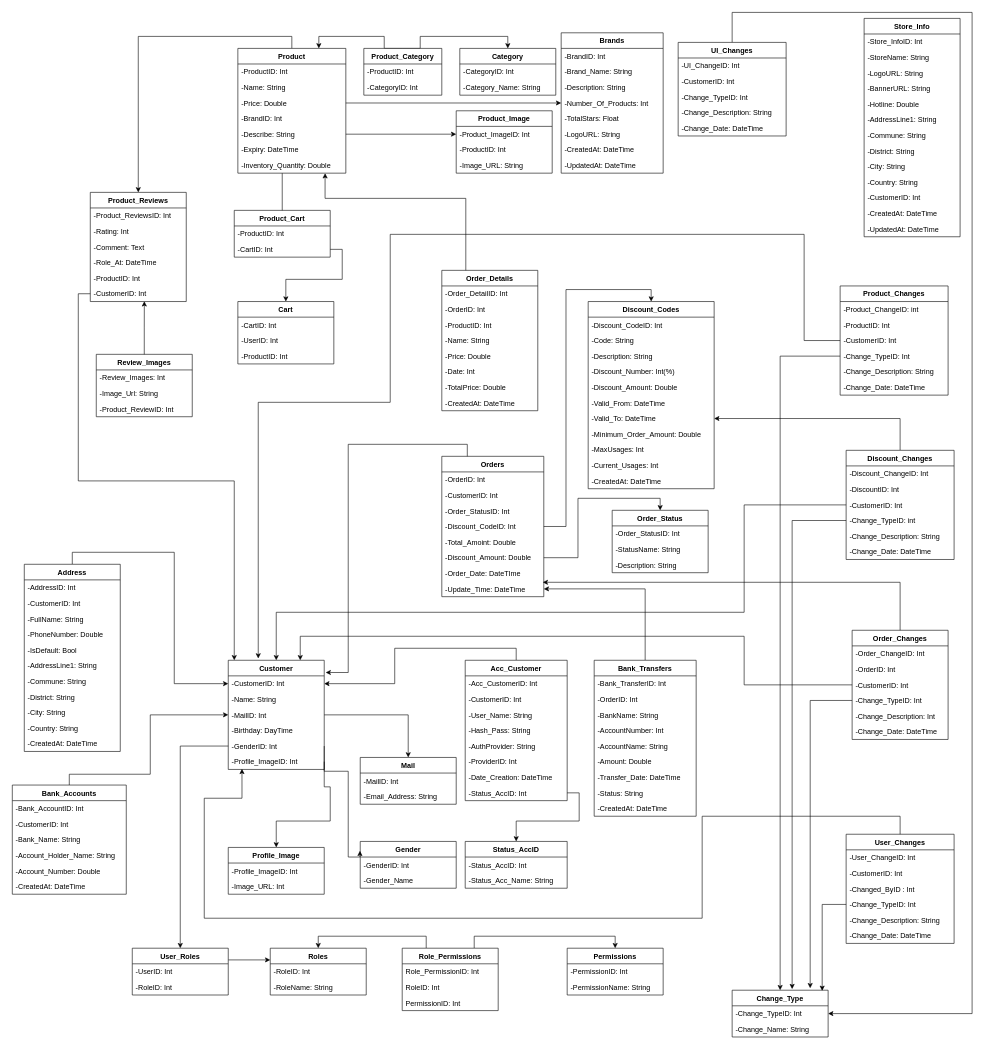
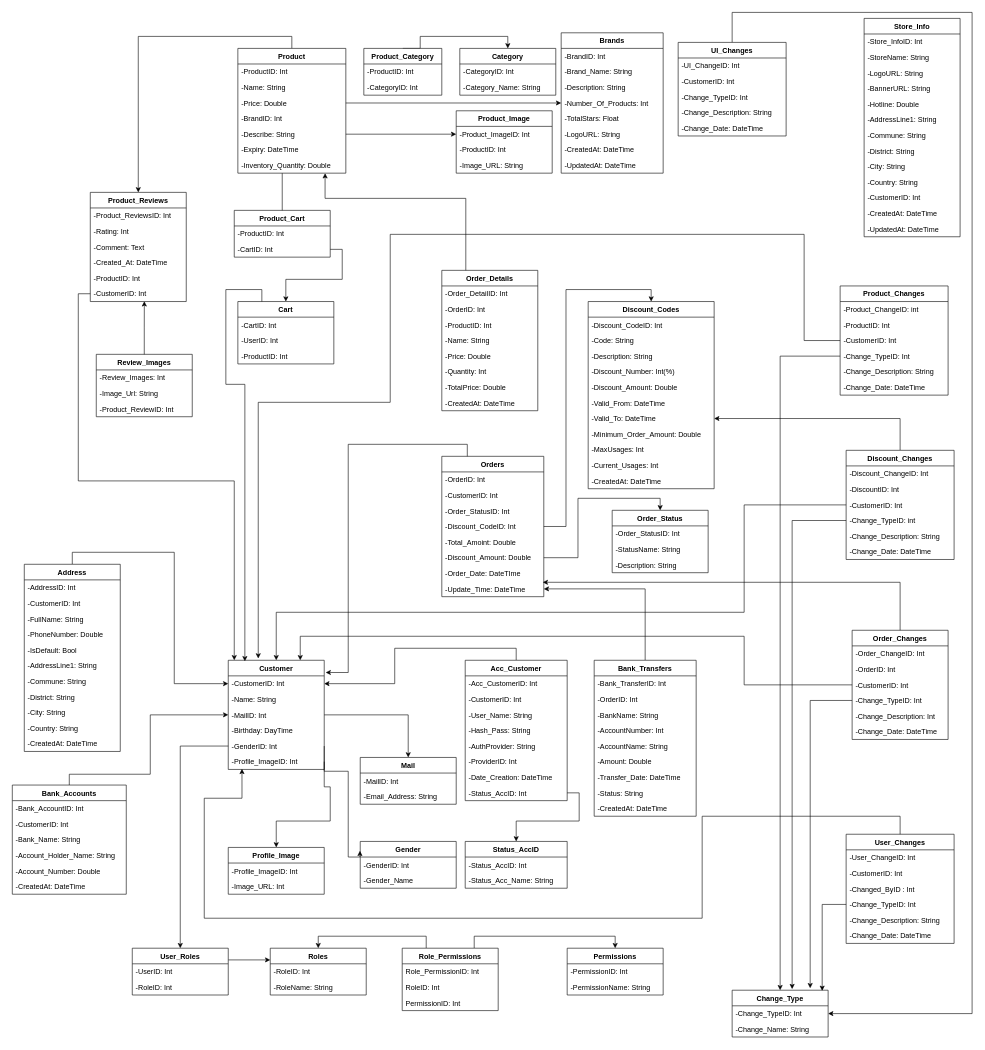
- <mxCell id="15" style="edgeStyle=orthogonalEdgeStyle;rounded=0;orthogonalLoop=1;jettySize=auto;html=1;exitX=0.5;exitY=0;exitDx=0;exitDy=0;entryX=0.75;entryY=0;entryDx=0;entryDy=0;" parent="1" source="17" target="3" edge="1"><mxGeometry relative="1" as="geometry"><Array as="points"><mxPoint x="640" y="80" /><mxPoint x="640" y="60" /><mxPoint x="531" y="60" /></Array></mxGeometry></mxCell>
- <mxCell id="52" value="-Role_At: DateTime" style="text;strokeColor=none;fillColor=none;align=left;verticalAlign=top;spacingLeft=4;spacingRight=4;overflow=hidden;rotatable=0;points=[[0,0.5],[1,0.5]];portConstraint=eastwest;" parent="48" vertex="1"><mxGeometry y="104" width="160" height="26" as="geometry" /></mxCell>
+ <mxCell id="52" value="-Created_At: DateTime" style="text;strokeColor=none;fillColor=none;align=left;verticalAlign=top;spacingLeft=4;spacingRight=4;overflow=hidden;rotatable=0;points=[[0,0.5],[1,0.5]];portConstraint=eastwest;" parent="48" vertex="1"><mxGeometry y="104" width="160" height="26" as="geometry" /></mxCell>
+ <mxCell id="235" style="edgeStyle=orthogonalEdgeStyle;rounded=0;orthogonalLoop=1;jettySize=auto;html=1;exitX=0.25;exitY=0;exitDx=0;exitDy=0;entryX=0.173;entryY=0.009;entryDx=0;entryDy=0;entryPerimeter=0;" parent="1" source="59" target="20" edge="1"><mxGeometry relative="1" as="geometry"><Array as="points"><mxPoint x="436" y="482" /><mxPoint x="376" y="482" /><mxPoint x="376" y="640" /><mxPoint x="408" y="640" /></Array></mxGeometry></mxCell>
- <mxCell id="108" value="-Date: Int" style="text;strokeColor=none;fillColor=none;align=left;verticalAlign=top;spacingLeft=4;spacingRight=4;overflow=hidden;rotatable=0;points=[[0,0.5],[1,0.5]];portConstraint=eastwest;" parent="102" vertex="1"><mxGeometry y="156" width="160" height="26" as="geometry" /></mxCell>
+ <mxCell id="108" value="-Quantity: Int" style="text;strokeColor=none;fillColor=none;align=left;verticalAlign=top;spacingLeft=4;spacingRight=4;overflow=hidden;rotatable=0;points=[[0,0.5],[1,0.5]];portConstraint=eastwest;" parent="102" vertex="1"><mxGeometry y="156" width="160" height="26" as="geometry" /></mxCell>
